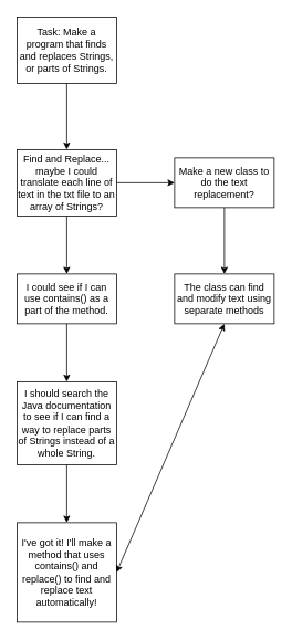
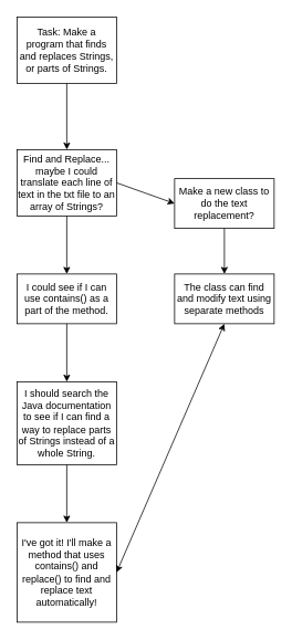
- <mxCell id="6" value="Make a new class to do the text replacement?" style="rounded=0;whiteSpace=wrap;html=1;" vertex="1" parent="1"><mxGeometry x="210" y="190" width="120" height="60" as="geometry" /></mxCell>
+ <mxCell id="6" value="Make a new class to do the text replacement?" style="rounded=0;whiteSpace=wrap;html=1;" vertex="1" parent="1"><mxGeometry x="210" y="215" width="120" height="60" as="geometry" /></mxCell>
